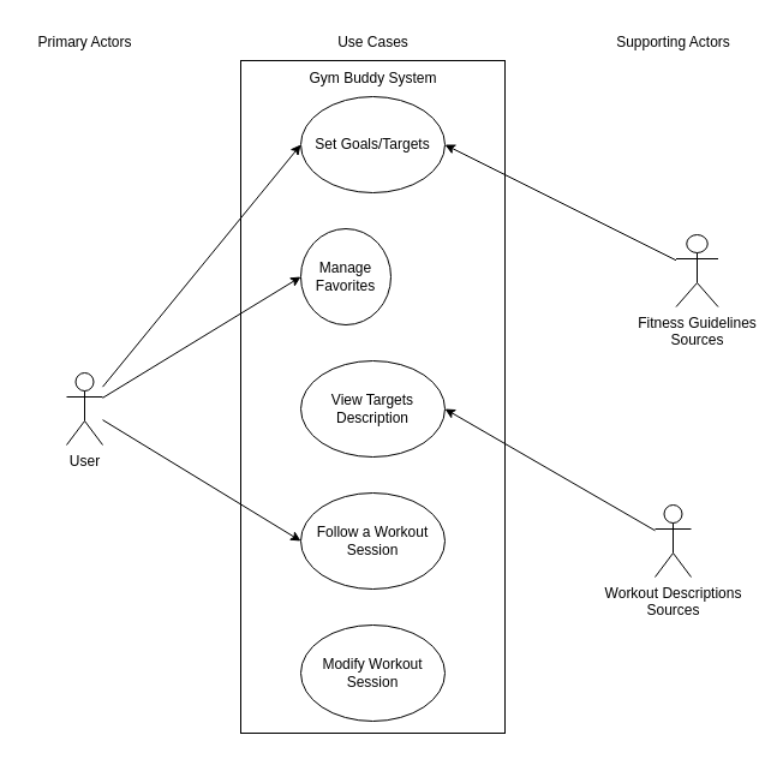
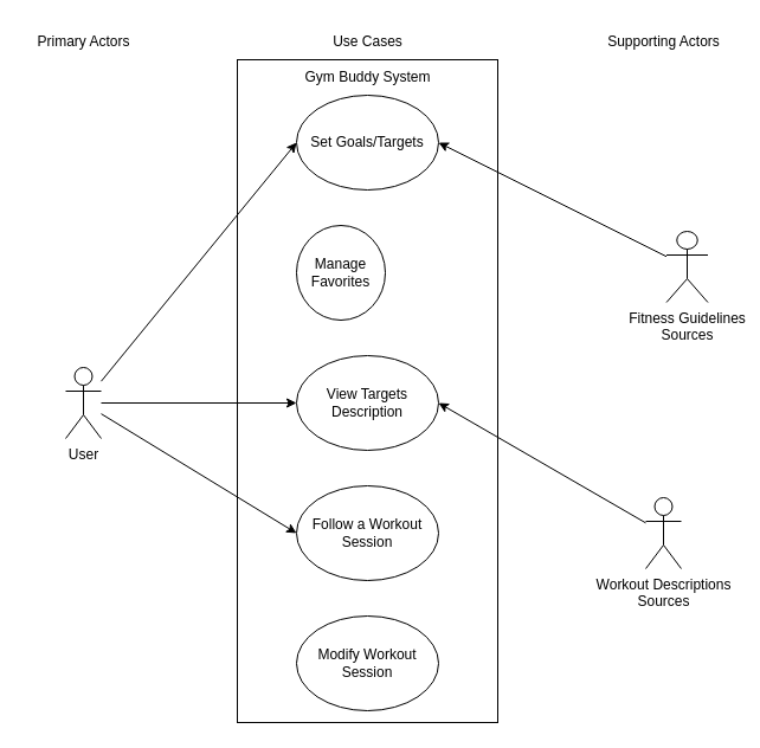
- <mxCell id="8" style="edgeStyle=none;rounded=0;orthogonalLoop=1;jettySize=auto;html=1;entryX=0;entryY=0.5;entryDx=0;entryDy=0;" parent="1" source="12" target="6" edge="1"><mxGeometry relative="1" as="geometry" /></mxCell>
+ <mxCell id="10" style="edgeStyle=none;rounded=0;orthogonalLoop=1;jettySize=auto;html=1;entryX=0;entryY=0.5;entryDx=0;entryDy=0;" parent="1" source="12" target="13" edge="1"><mxGeometry relative="1" as="geometry" /></mxCell>
